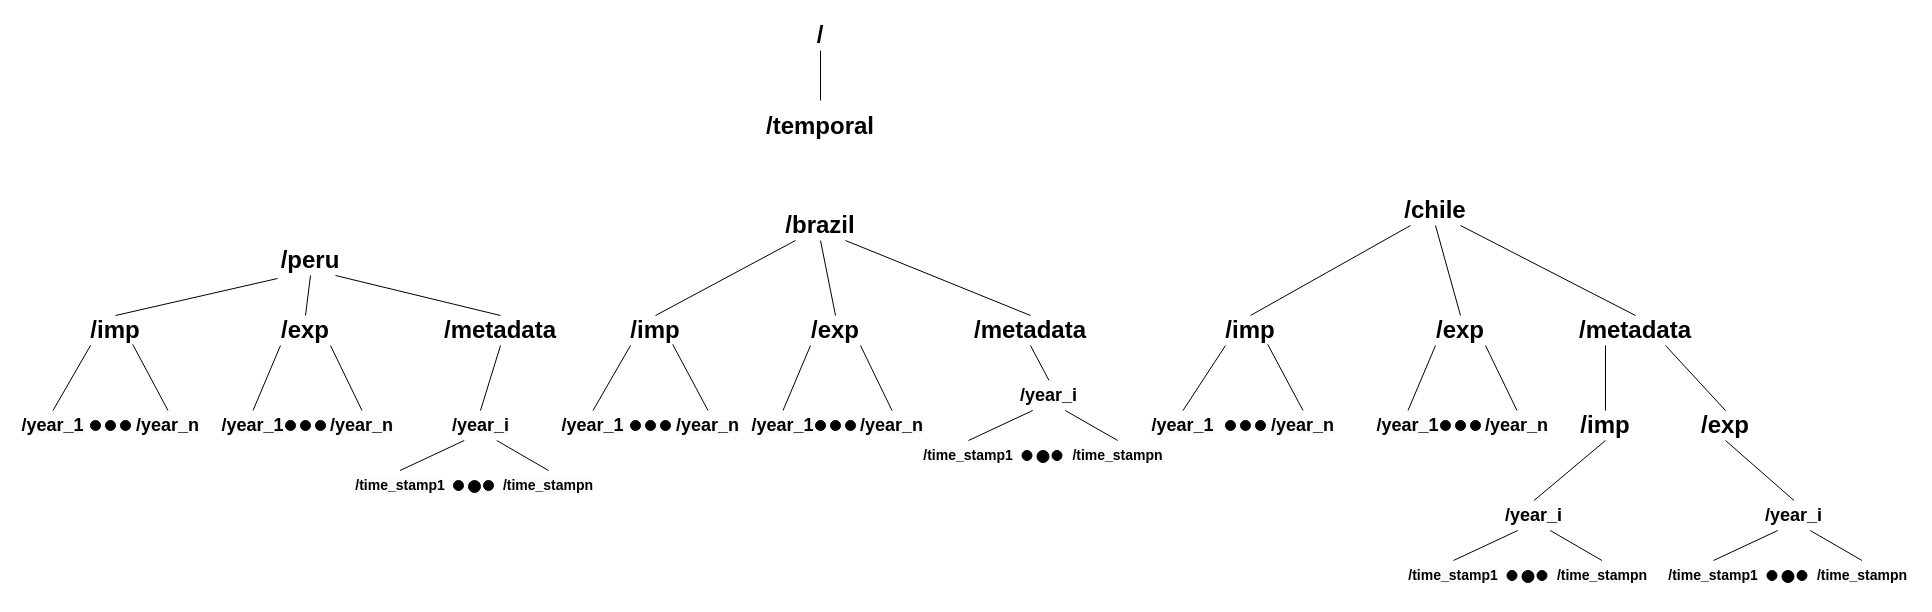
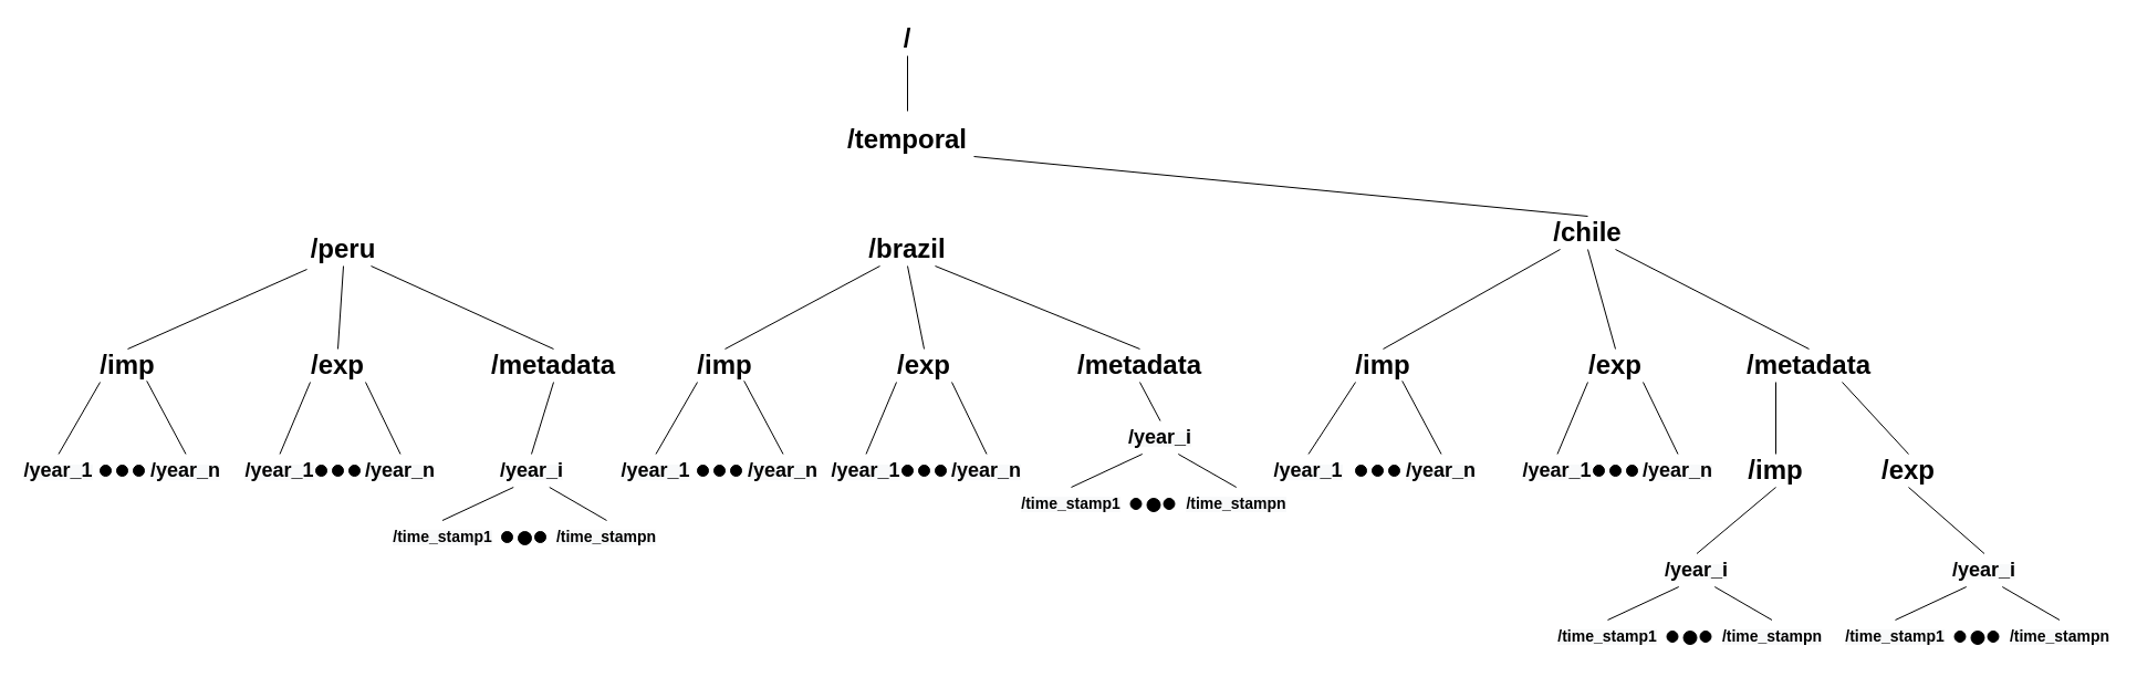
+ <mxCell id="5" value="" style="rounded=0;html=1;labelBackgroundColor=none;startArrow=none;startFill=0;startSize=5;endArrow=none;endFill=0;endSize=5;jettySize=auto;orthogonalLoop=1;strokeWidth=1;fontFamily=Verdana;fontSize=12;exitX=1;exitY=1;exitDx=0;exitDy=0;entryX=0.5;entryY=0;entryDx=0;entryDy=0;" parent="1" source="3" target="7" edge="1"><mxGeometry x="-0.2" y="-14" relative="1" as="geometry"><mxPoint as="offset" /><mxPoint x="770" y="151" as="sourcePoint" /><mxPoint x="1000" y="200" as="targetPoint" /></mxGeometry></mxCell>
- <mxCell id="4" value="&lt;font style=&quot;font-size: 24px&quot;&gt;&lt;b&gt;/peru&lt;/b&gt;&lt;/font&gt;" style="text;html=1;strokeColor=none;fillColor=none;align=center;verticalAlign=middle;whiteSpace=wrap;rounded=0;" parent="1" vertex="1"><mxGeometry x="260" y="245" width="100" height="30" as="geometry" /></mxCell>
+ <mxCell id="4" value="&lt;font style=&quot;font-size: 24px&quot;&gt;&lt;b&gt;/peru&lt;/b&gt;&lt;/font&gt;" style="text;html=1;strokeColor=none;fillColor=none;align=center;verticalAlign=middle;whiteSpace=wrap;rounded=0;" parent="1" vertex="1"><mxGeometry x="260" y="210" width="100" height="30" as="geometry" /></mxCell>
